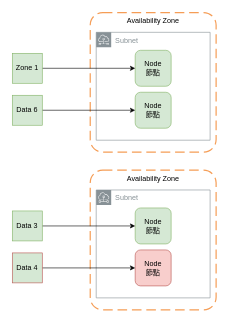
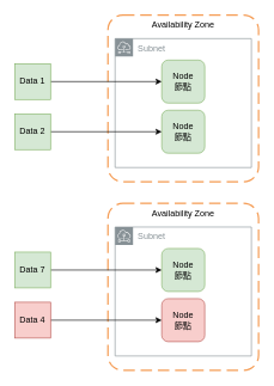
- <mxCell id="11" value="Zone 1" style="rounded=0;whiteSpace=wrap;html=1;fillColor=#d5e8d4;strokeColor=#82b366;" vertex="1" parent="1"><mxGeometry x="20" y="88" width="50" height="50" as="geometry" /></mxCell>
+ <mxCell id="11" value="Data 1" style="rounded=0;whiteSpace=wrap;html=1;fillColor=#d5e8d4;strokeColor=#82b366;" vertex="1" parent="1"><mxGeometry x="20" y="88" width="50" height="50" as="geometry" /></mxCell>
- <mxCell id="13" value="Data 6" style="rounded=0;whiteSpace=wrap;html=1;fillColor=#d5e8d4;strokeColor=#82b366;" vertex="1" parent="1"><mxGeometry x="20" y="158" width="50" height="50" as="geometry" /></mxCell>
+ <mxCell id="13" value="Data 2" style="rounded=0;whiteSpace=wrap;html=1;fillColor=#d5e8d4;strokeColor=#82b366;" vertex="1" parent="1"><mxGeometry x="20" y="158" width="50" height="50" as="geometry" /></mxCell>
- <mxCell id="15" value="Data 3" style="rounded=0;whiteSpace=wrap;html=1;fillColor=#d5e8d4;strokeColor=#82b366;" vertex="1" parent="1"><mxGeometry x="20" y="351" width="50" height="50" as="geometry" /></mxCell>
+ <mxCell id="15" value="Data 7" style="rounded=0;whiteSpace=wrap;html=1;fillColor=#d5e8d4;strokeColor=#82b366;" vertex="1" parent="1"><mxGeometry x="20" y="351" width="50" height="50" as="geometry" /></mxCell>
- <mxCell id="17" value="Data 4" style="rounded=0;whiteSpace=wrap;html=1;fillColor=#d5e8d4;strokeColor=#b85450;" vertex="1" parent="1"><mxGeometry x="20" y="421" width="50" height="50" as="geometry" /></mxCell>
+ <mxCell id="17" value="Data 4" style="rounded=0;whiteSpace=wrap;html=1;fillColor=#f8cecc;strokeColor=#b85450;" vertex="1" parent="1"><mxGeometry x="20" y="421" width="50" height="50" as="geometry" /></mxCell>
